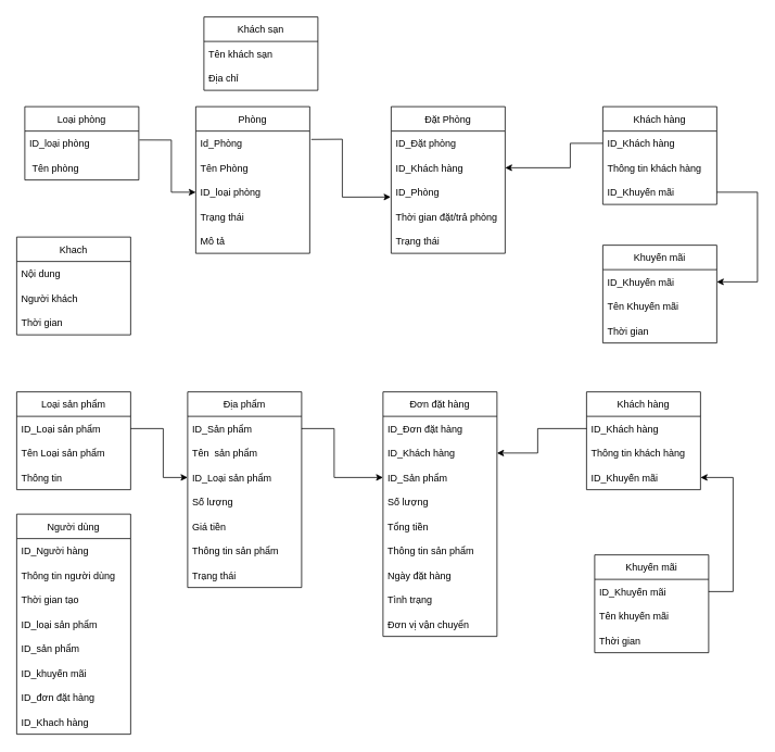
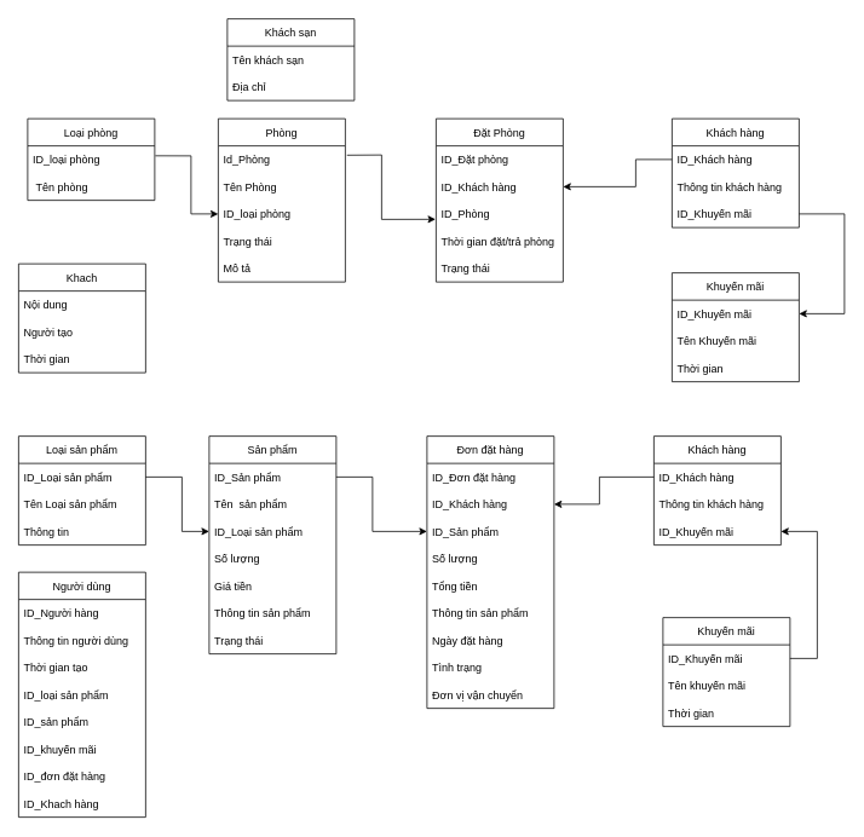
- <mxCell id="34" value="Người khách" style="text;strokeColor=none;fillColor=none;align=left;verticalAlign=middle;spacingLeft=4;spacingRight=4;overflow=hidden;points=[[0,0.5],[1,0.5]];portConstraint=eastwest;rotatable=0;" vertex="1" parent="32"><mxGeometry y="60" width="140" height="30" as="geometry" /></mxCell>
+ <mxCell id="34" value="Người tạo" style="text;strokeColor=none;fillColor=none;align=left;verticalAlign=middle;spacingLeft=4;spacingRight=4;overflow=hidden;points=[[0,0.5],[1,0.5]];portConstraint=eastwest;rotatable=0;" vertex="1" parent="32"><mxGeometry y="60" width="140" height="30" as="geometry" /></mxCell>
- <mxCell id="40" value="Địa phẩm" style="swimlane;fontStyle=0;childLayout=stackLayout;horizontal=1;startSize=30;horizontalStack=0;resizeParent=1;resizeParentMax=0;resizeLast=0;collapsible=1;marginBottom=0;" vertex="1" parent="1"><mxGeometry x="230" y="480" width="140" height="240" as="geometry" /></mxCell>
+ <mxCell id="40" value="Sản phẩm" style="swimlane;fontStyle=0;childLayout=stackLayout;horizontal=1;startSize=30;horizontalStack=0;resizeParent=1;resizeParentMax=0;resizeLast=0;collapsible=1;marginBottom=0;" vertex="1" parent="1"><mxGeometry x="230" y="480" width="140" height="240" as="geometry" /></mxCell>
